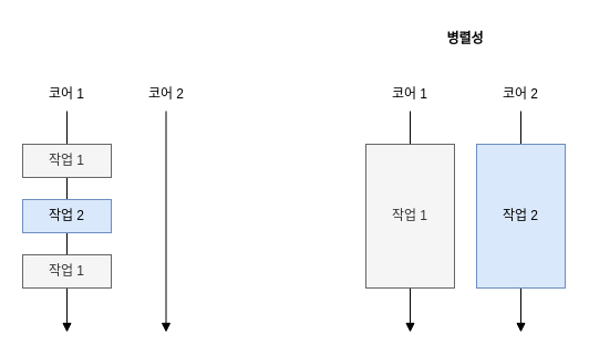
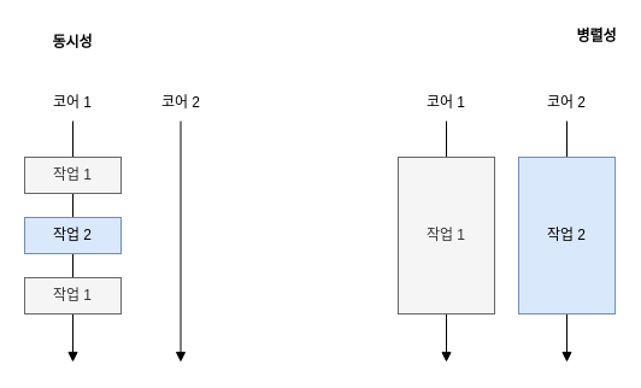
+ <mxCell id="10" value="동시성" style="text;html=1;strokeColor=none;fillColor=none;align=center;verticalAlign=middle;whiteSpace=wrap;rounded=0;fontStyle=1" vertex="1" parent="1"><mxGeometry x="30" y="20" width="60" height="30" as="geometry" /></mxCell>
- <mxCell id="11" value="병렬성" style="text;html=1;strokeColor=none;fillColor=none;align=center;verticalAlign=middle;whiteSpace=wrap;rounded=0;fontStyle=1" vertex="1" parent="1"><mxGeometry x="390" y="20" width="60" height="30" as="geometry" /></mxCell>
+ <mxCell id="11" value="병렬성" style="text;html=1;strokeColor=none;fillColor=none;align=center;verticalAlign=middle;whiteSpace=wrap;rounded=0;fontStyle=1" vertex="1" parent="1"><mxGeometry x="465" y="15" width="60" height="30" as="geometry" /></mxCell>
